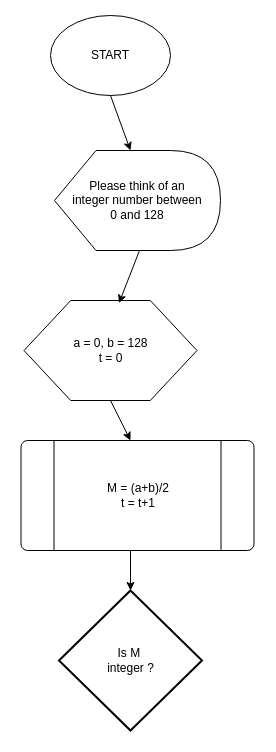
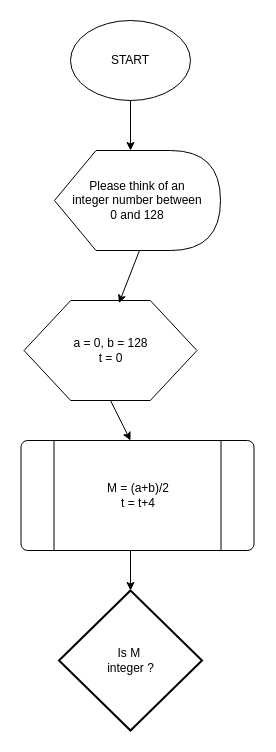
- <mxCell id="2" value="START" style="ellipse;whiteSpace=wrap;html=1;" vertex="1" parent="1"><mxGeometry x="50" y="15" width="120" height="80" as="geometry" /></mxCell>
+ <mxCell id="2" value="START" style="ellipse;whiteSpace=wrap;html=1;" vertex="1" parent="1"><mxGeometry x="70" y="20" width="120" height="80" as="geometry" /></mxCell>
- <mxCell id="7" value="M = (a+b)/2&lt;br&gt;t = t+1" style="verticalLabelPosition=middle;verticalAlign=middle;html=1;shape=process;whiteSpace=wrap;rounded=1;size=0.14;arcSize=6;labelPosition=center;align=center;" vertex="1" parent="1"><mxGeometry x="20.5" y="440" width="233" height="110" as="geometry" /></mxCell>
+ <mxCell id="7" value="M = (a+b)/2&lt;br&gt;t = t+4" style="verticalLabelPosition=middle;verticalAlign=middle;html=1;shape=process;whiteSpace=wrap;rounded=1;size=0.14;arcSize=6;labelPosition=center;align=center;" vertex="1" parent="1"><mxGeometry x="20.5" y="440" width="233" height="110" as="geometry" /></mxCell>
